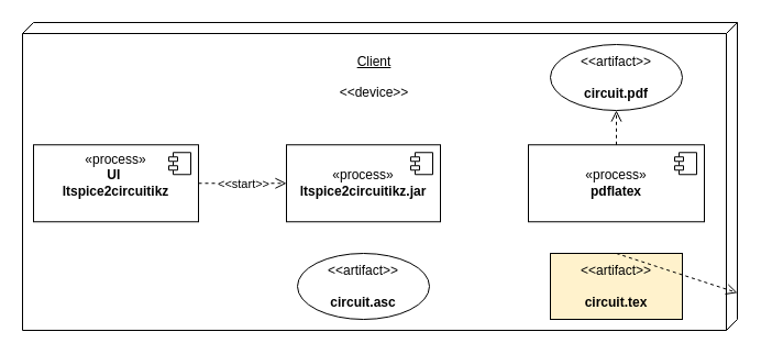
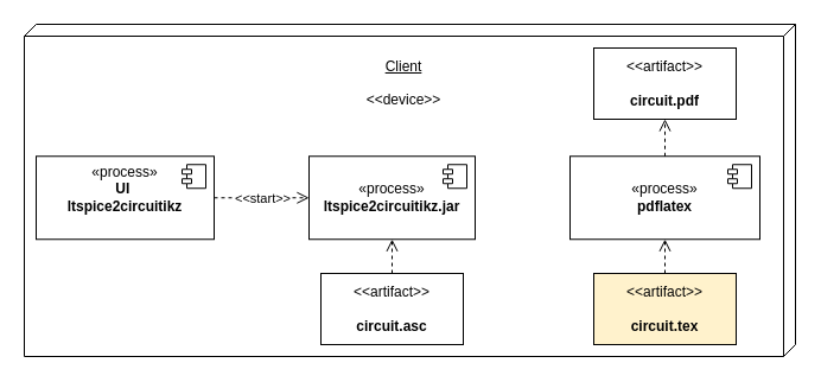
- <mxCell id="13" value="&amp;lt;&amp;lt;artifact&amp;gt;&amp;gt;&lt;br&gt;&lt;br&gt;&lt;b&gt;circuit.pdf&lt;/b&gt;" style="ellipse;html=1;align=center;verticalAlign=middle;dashed=0;whiteSpace=wrap;" parent="2" vertex="1"><mxGeometry x="480" y="20" width="120" height="60" as="geometry" /></mxCell>
+ <mxCell id="13" value="&amp;lt;&amp;lt;artifact&amp;gt;&amp;gt;&lt;br&gt;&lt;br&gt;&lt;b&gt;circuit.pdf&lt;/b&gt;" style="html=1;align=center;verticalAlign=middle;dashed=0;whiteSpace=wrap;" parent="2" vertex="1"><mxGeometry x="480" y="20" width="120" height="60" as="geometry" /></mxCell>
+ <mxCell id="16" value="" style="endArrow=open;startArrow=none;endFill=0;startFill=0;endSize=8;html=1;verticalAlign=bottom;dashed=1;labelBackgroundColor=none;rounded=0;exitX=0.5;exitY=0;exitDx=0;exitDy=0;entryX=0.5;entryY=1;entryDx=0;entryDy=0;" parent="2" source="15" target="6" edge="1"><mxGeometry width="160" relative="1" as="geometry"><mxPoint x="210" y="230" as="sourcePoint" /><mxPoint x="340" y="180" as="targetPoint" /></mxGeometry></mxCell>
- <mxCell id="18" value="" style="endArrow=open;startArrow=none;endFill=0;startFill=0;endSize=8;html=1;verticalAlign=bottom;dashed=1;labelBackgroundColor=none;rounded=0;exitX=0.5;exitY=0;exitDx=0;exitDy=0;" parent="2" source="17" target="3" edge="1"><mxGeometry width="160" relative="1" as="geometry"><mxPoint x="647" y="230" as="sourcePoint" /><mxPoint x="577" y="181" as="targetPoint" /></mxGeometry></mxCell>
+ <mxCell id="18" value="" style="endArrow=open;startArrow=none;endFill=0;startFill=0;endSize=8;html=1;verticalAlign=bottom;dashed=1;labelBackgroundColor=none;rounded=0;exitX=0.5;exitY=0;exitDx=0;exitDy=0;entryX=0.5;entryY=1;entryDx=0;entryDy=0;" parent="2" source="17" target="10" edge="1"><mxGeometry width="160" relative="1" as="geometry"><mxPoint x="647" y="230" as="sourcePoint" /><mxPoint x="577" y="181" as="targetPoint" /></mxGeometry></mxCell>
- <mxCell id="15" value="&amp;lt;&amp;lt;artifact&amp;gt;&amp;gt;&lt;br&gt;&lt;br&gt;&lt;b&gt;circuit.asc&lt;/b&gt;" style="ellipse;html=1;align=center;verticalAlign=middle;dashed=0;whiteSpace=wrap;" parent="2" vertex="1"><mxGeometry x="250" y="210" width="120" height="60" as="geometry" /></mxCell>
+ <mxCell id="15" value="&amp;lt;&amp;lt;artifact&amp;gt;&amp;gt;&lt;br&gt;&lt;br&gt;&lt;b&gt;circuit.asc&lt;/b&gt;" style="html=1;align=center;verticalAlign=middle;dashed=0;whiteSpace=wrap;" parent="2" vertex="1"><mxGeometry x="250" y="210" width="120" height="60" as="geometry" /></mxCell>
